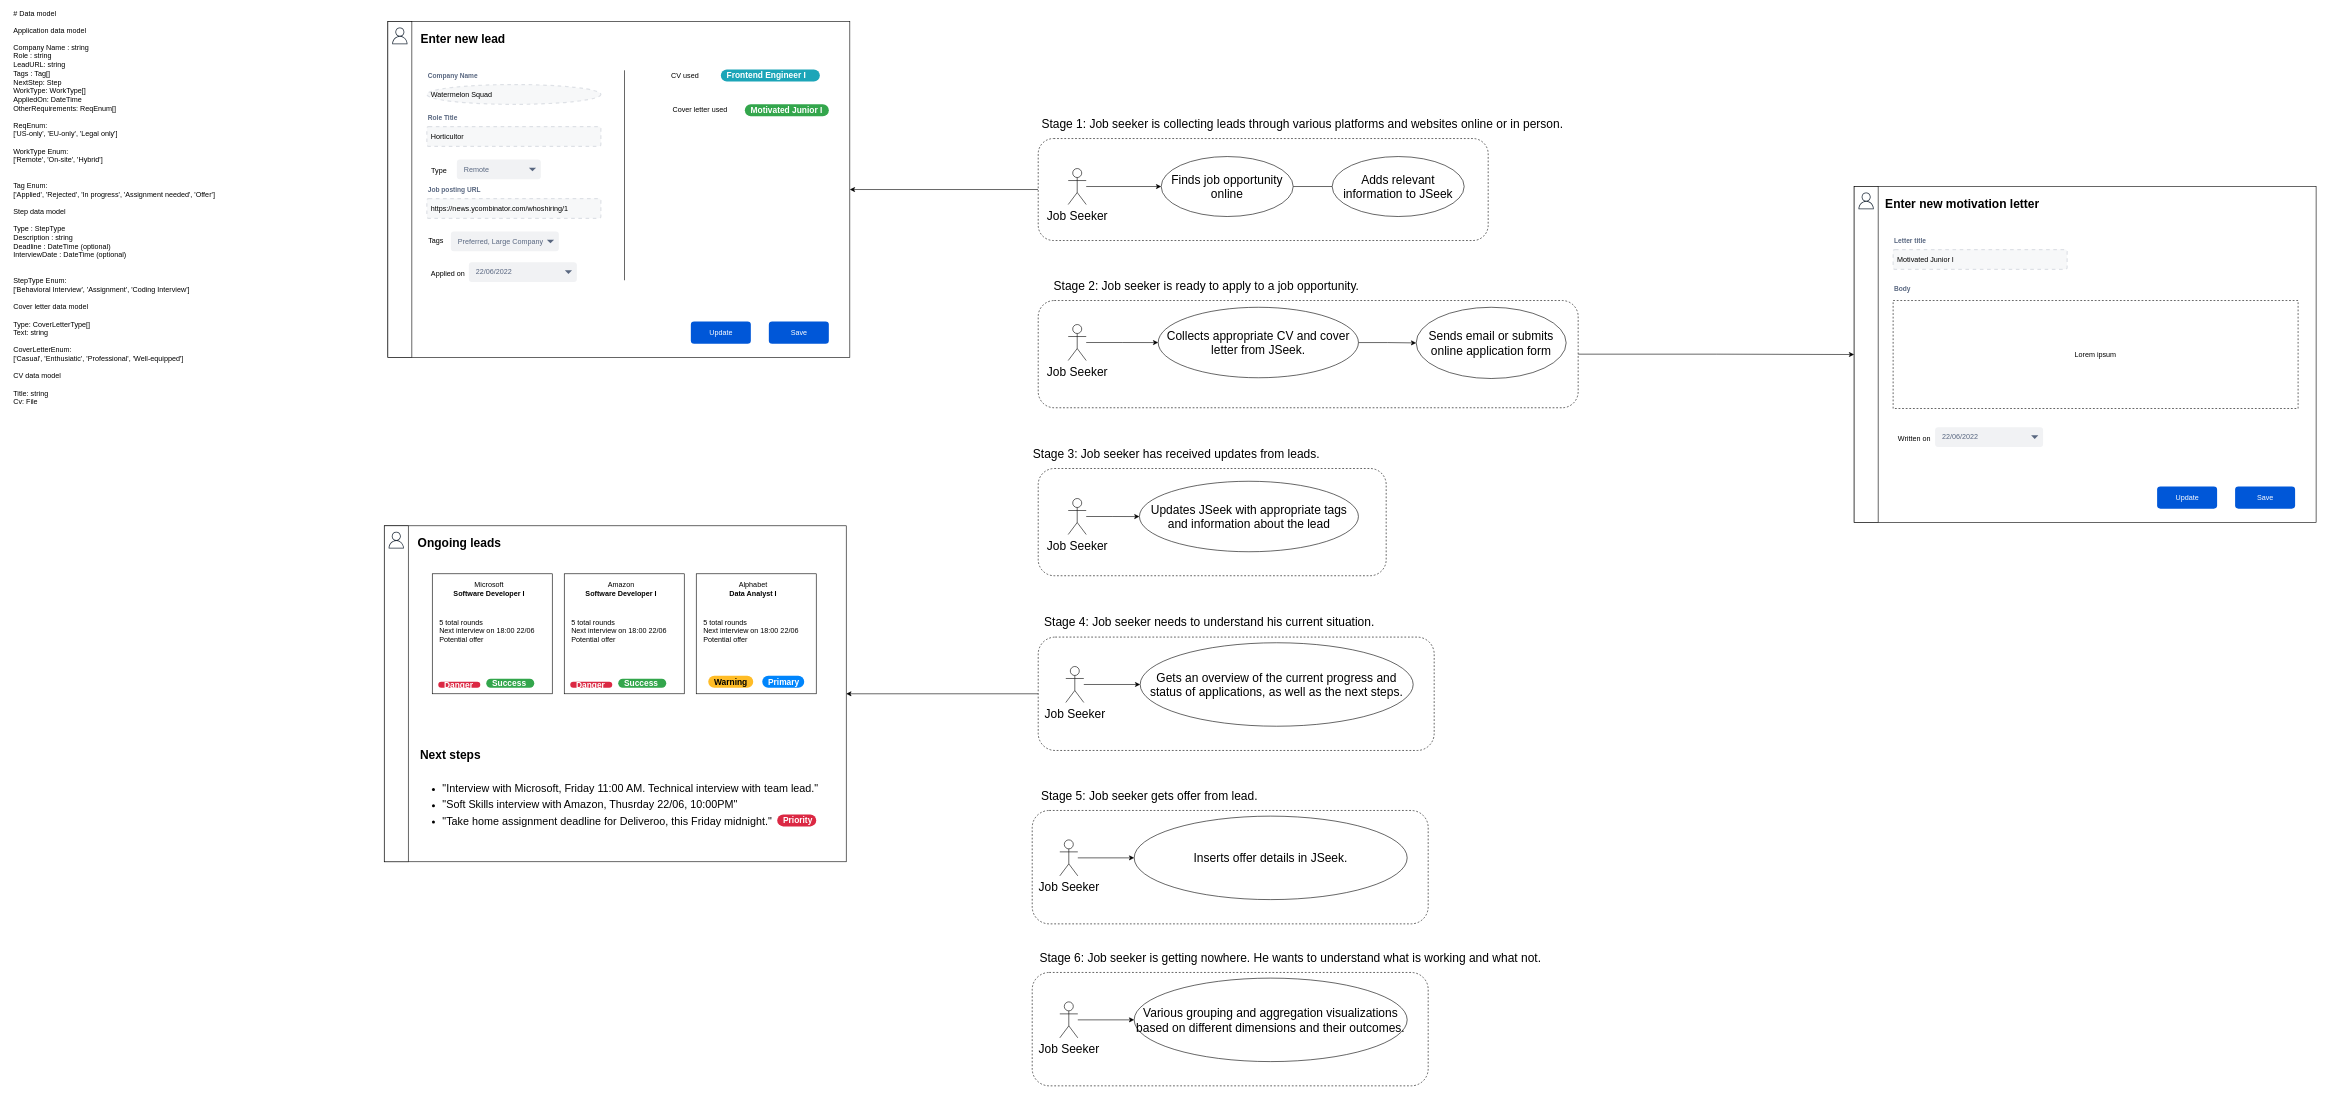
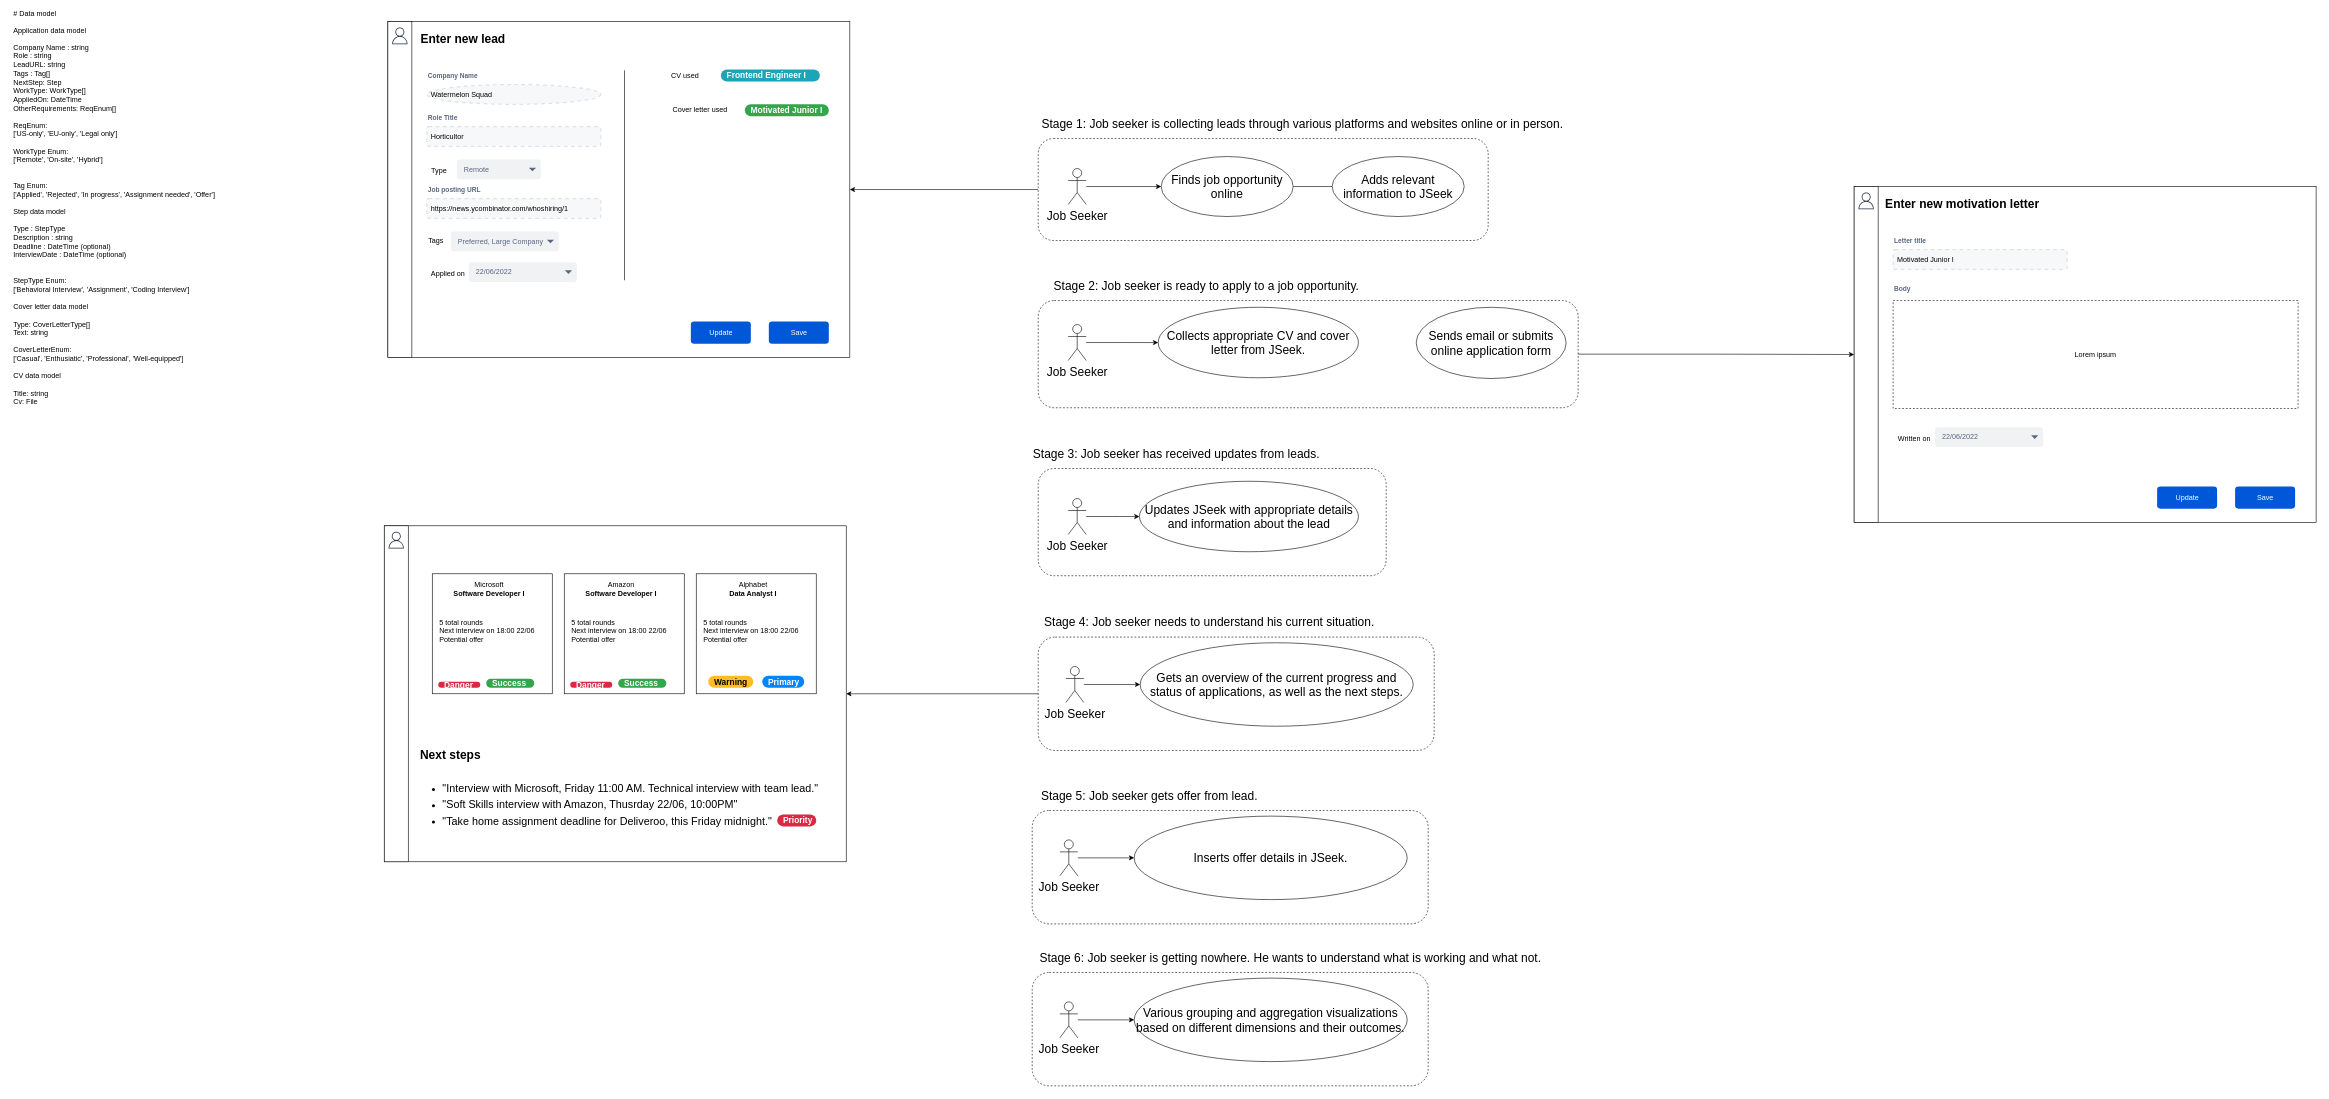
- <mxCell id="42" style="edgeStyle=orthogonalEdgeStyle;rounded=0;orthogonalLoop=1;jettySize=auto;html=1;fontSize=20;" parent="1" source="43" target="44" edge="1"><mxGeometry relative="1" as="geometry" /></mxCell>
- <mxCell id="48" value="Updates JSeek with appropriate tags and information about the lead" style="ellipse;whiteSpace=wrap;html=1;fontSize=20;" parent="1" vertex="1"><mxGeometry x="1898.75" y="801.25" width="365" height="117.5" as="geometry" /></mxCell>
+ <mxCell id="48" value="Updates JSeek with appropriate details and information about the lead" style="ellipse;whiteSpace=wrap;html=1;fontSize=20;" parent="1" vertex="1"><mxGeometry x="1898.75" y="801.25" width="365" height="117.5" as="geometry" /></mxCell>
- <mxCell id="29" value="&lt;font style=&quot;font-size: 20px;&quot;&gt;&lt;b&gt;Ongoing leads&lt;/b&gt;&lt;/font&gt;" style="text;html=1;align=center;verticalAlign=middle;resizable=0;points=[];autosize=1;strokeColor=none;fillColor=none;" parent="1" vertex="1"><mxGeometry x="690" y="893.5" width="150" height="20" as="geometry" /></mxCell>
